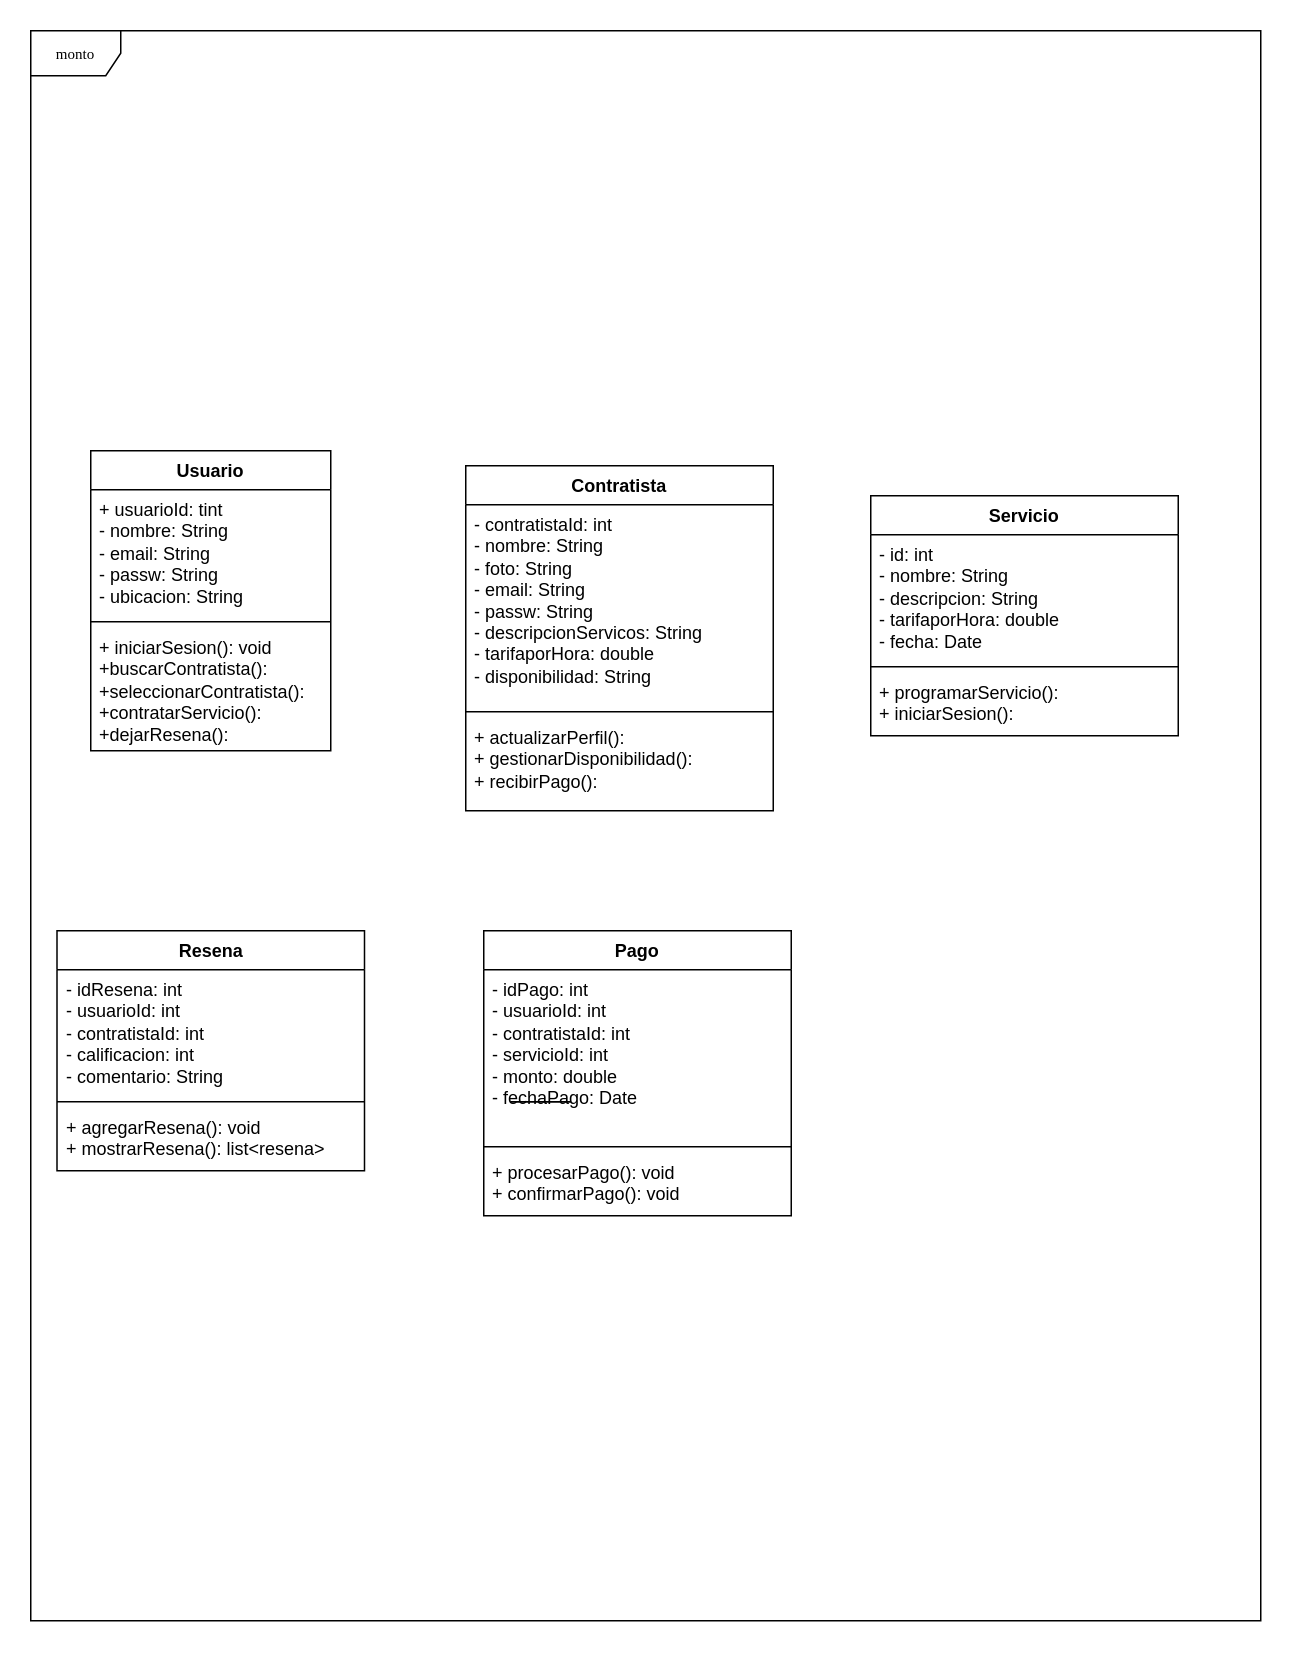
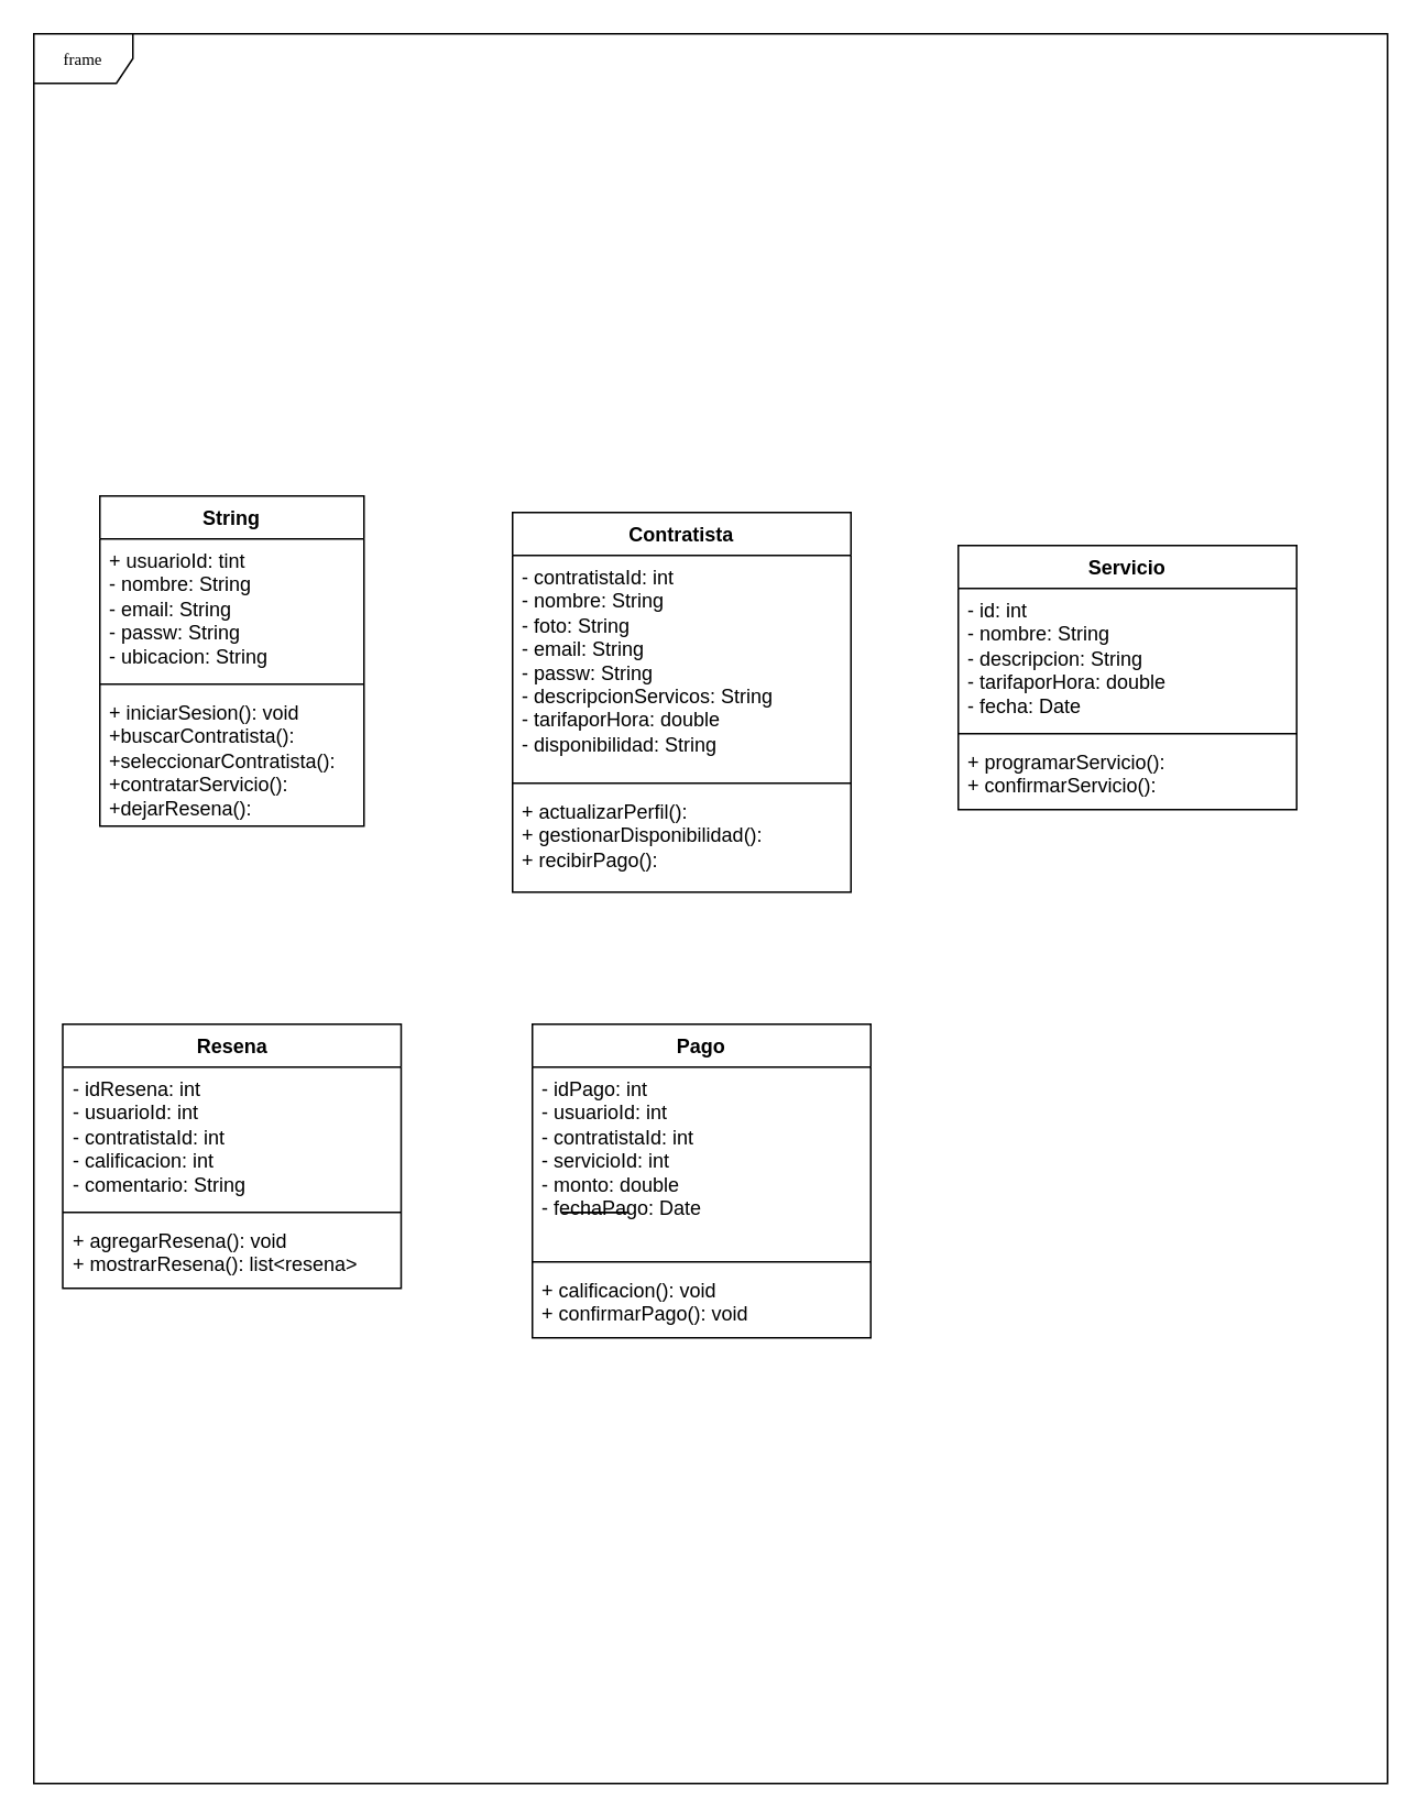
- <mxCell id="2" value="monto" style="shape=umlFrame;whiteSpace=wrap;html=1;rounded=0;shadow=0;comic=0;labelBackgroundColor=none;strokeWidth=1;fontFamily=Verdana;fontSize=10;align=center;" parent="1" vertex="1"><mxGeometry x="20" y="20" width="820" height="1060" as="geometry" /></mxCell>
+ <mxCell id="2" value="frame" style="shape=umlFrame;whiteSpace=wrap;html=1;rounded=0;shadow=0;comic=0;labelBackgroundColor=none;strokeWidth=1;fontFamily=Verdana;fontSize=10;align=center;" parent="1" vertex="1"><mxGeometry x="20" y="20" width="820" height="1060" as="geometry" /></mxCell>
- <mxCell id="3" value="Usuario" style="swimlane;fontStyle=1;align=center;verticalAlign=top;childLayout=stackLayout;horizontal=1;startSize=26;horizontalStack=0;resizeParent=1;resizeParentMax=0;resizeLast=0;collapsible=1;marginBottom=0;whiteSpace=wrap;html=1;" vertex="1" parent="1"><mxGeometry x="60" y="300" width="160" height="200" as="geometry"><mxRectangle x="60" y="300" width="80" height="30" as="alternateBounds" /></mxGeometry></mxCell>
+ <mxCell id="3" value="String" style="swimlane;fontStyle=1;align=center;verticalAlign=top;childLayout=stackLayout;horizontal=1;startSize=26;horizontalStack=0;resizeParent=1;resizeParentMax=0;resizeLast=0;collapsible=1;marginBottom=0;whiteSpace=wrap;html=1;" vertex="1" parent="1"><mxGeometry x="60" y="300" width="160" height="200" as="geometry"><mxRectangle x="60" y="300" width="80" height="30" as="alternateBounds" /></mxGeometry></mxCell>
- <mxCell id="14" value="&lt;div&gt;+ programarServicio():&lt;/div&gt;&lt;div&gt;+ iniciarSesion():&lt;/div&gt;" style="text;strokeColor=none;fillColor=none;align=left;verticalAlign=top;spacingLeft=4;spacingRight=4;overflow=hidden;rotatable=0;points=[[0,0.5],[1,0.5]];portConstraint=eastwest;whiteSpace=wrap;html=1;" vertex="1" parent="11"><mxGeometry y="118" width="205" height="42" as="geometry" /></mxCell>
+ <mxCell id="14" value="&lt;div&gt;+ programarServicio():&lt;/div&gt;&lt;div&gt;+ confirmarServicio():&lt;/div&gt;" style="text;strokeColor=none;fillColor=none;align=left;verticalAlign=top;spacingLeft=4;spacingRight=4;overflow=hidden;rotatable=0;points=[[0,0.5],[1,0.5]];portConstraint=eastwest;whiteSpace=wrap;html=1;" vertex="1" parent="11"><mxGeometry y="118" width="205" height="42" as="geometry" /></mxCell>
- <mxCell id="22" value="&lt;div&gt;&lt;span style=&quot;background-color: initial;&quot;&gt;+ procesarPago(): void&lt;/span&gt;&lt;/div&gt;&lt;div&gt;&lt;span style=&quot;background-color: initial;&quot;&gt;+ confirmarPago(): void&lt;/span&gt;&lt;/div&gt;" style="text;strokeColor=none;fillColor=none;align=left;verticalAlign=top;spacingLeft=4;spacingRight=4;overflow=hidden;rotatable=0;points=[[0,0.5],[1,0.5]];portConstraint=eastwest;whiteSpace=wrap;html=1;" vertex="1" parent="19"><mxGeometry y="148" width="205" height="42" as="geometry" /></mxCell>
+ <mxCell id="22" value="&lt;div&gt;&lt;span style=&quot;background-color: initial;&quot;&gt;+ calificacion(): void&lt;/span&gt;&lt;/div&gt;&lt;div&gt;&lt;span style=&quot;background-color: initial;&quot;&gt;+ confirmarPago(): void&lt;/span&gt;&lt;/div&gt;" style="text;strokeColor=none;fillColor=none;align=left;verticalAlign=top;spacingLeft=4;spacingRight=4;overflow=hidden;rotatable=0;points=[[0,0.5],[1,0.5]];portConstraint=eastwest;whiteSpace=wrap;html=1;" vertex="1" parent="19"><mxGeometry y="148" width="205" height="42" as="geometry" /></mxCell>
